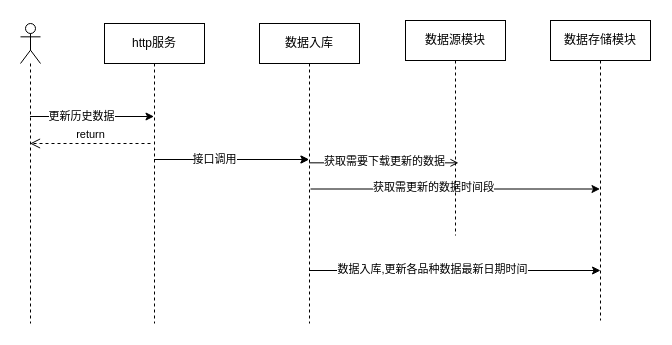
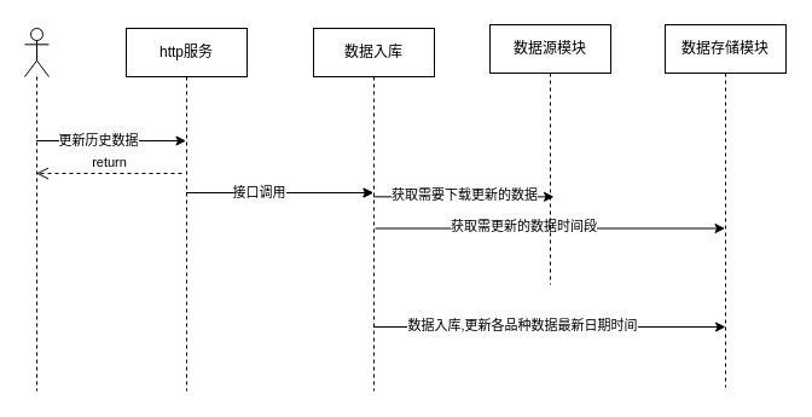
- <mxCell id="16" value="" style="edgeStyle=none;html=1;entryX=0.53;entryY=0.662;entryDx=0;entryDy=0;entryPerimeter=0;endArrow=open;" edge="1" parent="1" source="6" target="11"><mxGeometry relative="1" as="geometry"><mxPoint x="320" y="218.5" as="sourcePoint" /><mxPoint x="609.5" y="218.5" as="targetPoint" /></mxGeometry></mxCell>
+ <mxCell id="16" value="" style="edgeStyle=none;html=1;entryX=0.53;entryY=0.662;entryDx=0;entryDy=0;entryPerimeter=0;" edge="1" parent="1" source="6" target="11"><mxGeometry relative="1" as="geometry"><mxPoint x="320" y="218.5" as="sourcePoint" /><mxPoint x="609.5" y="218.5" as="targetPoint" /></mxGeometry></mxCell>
